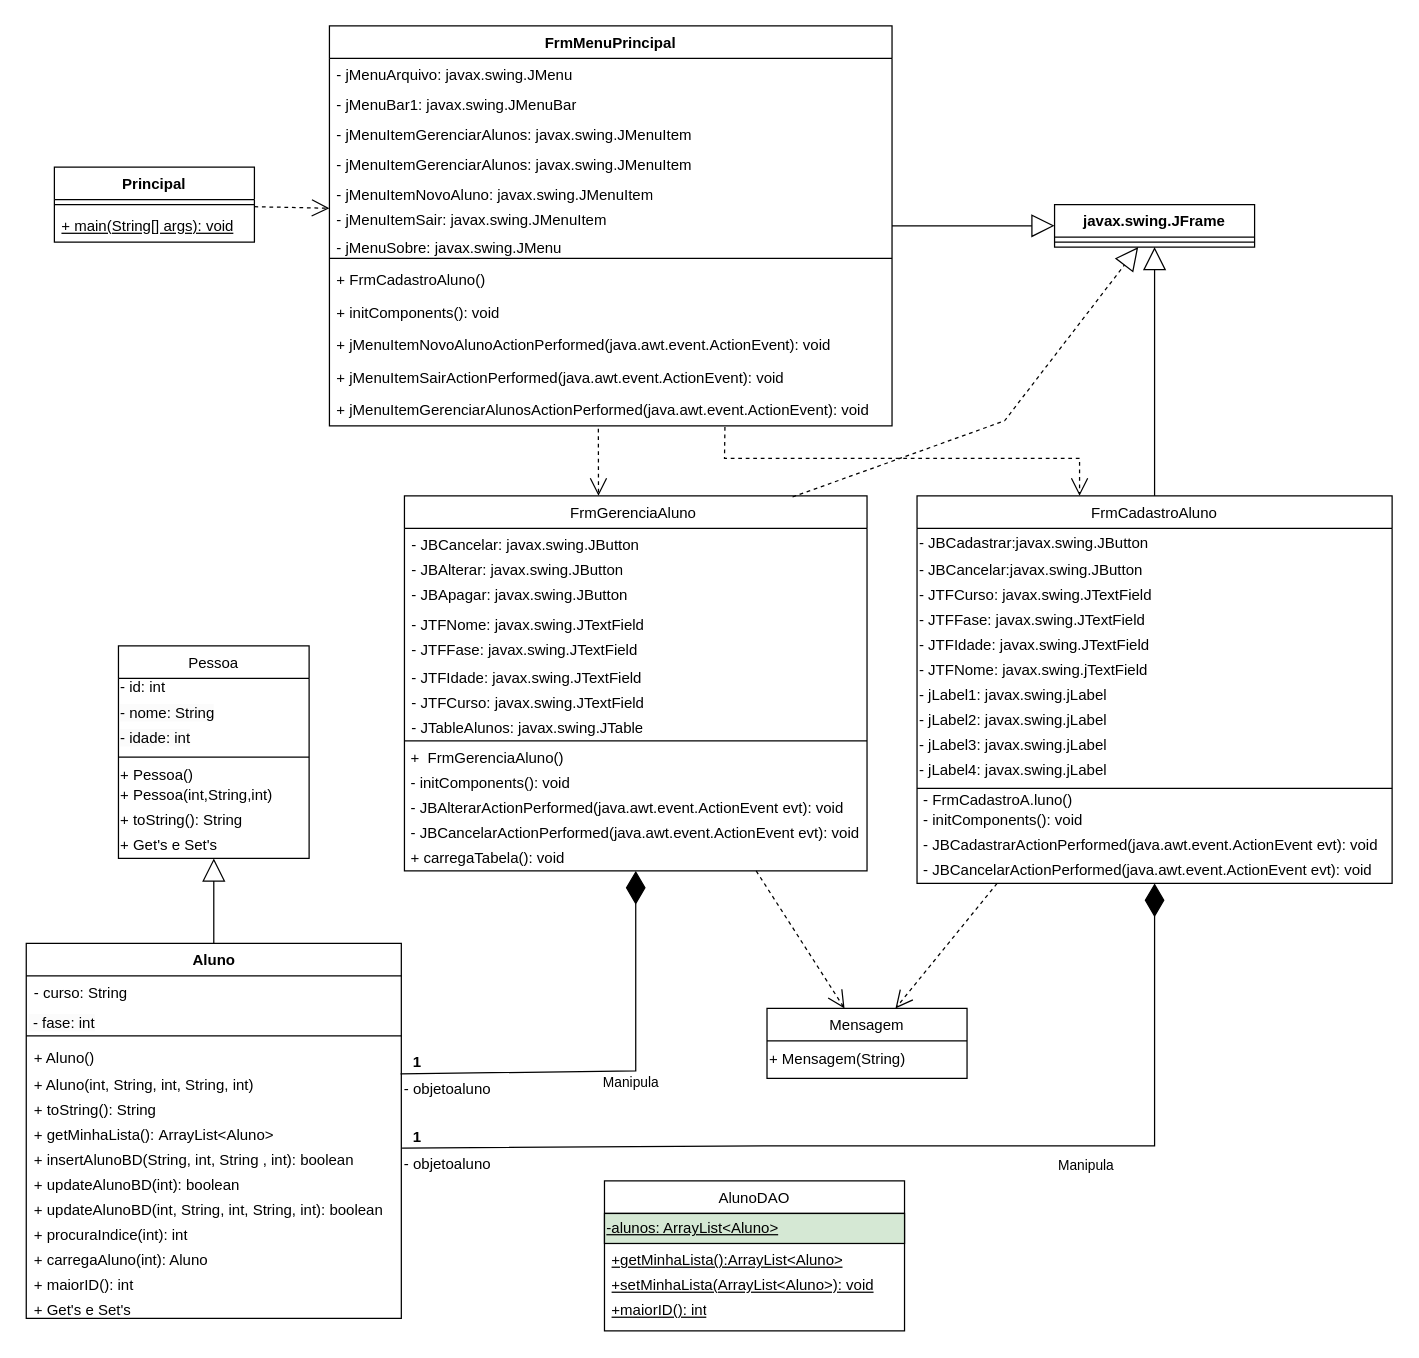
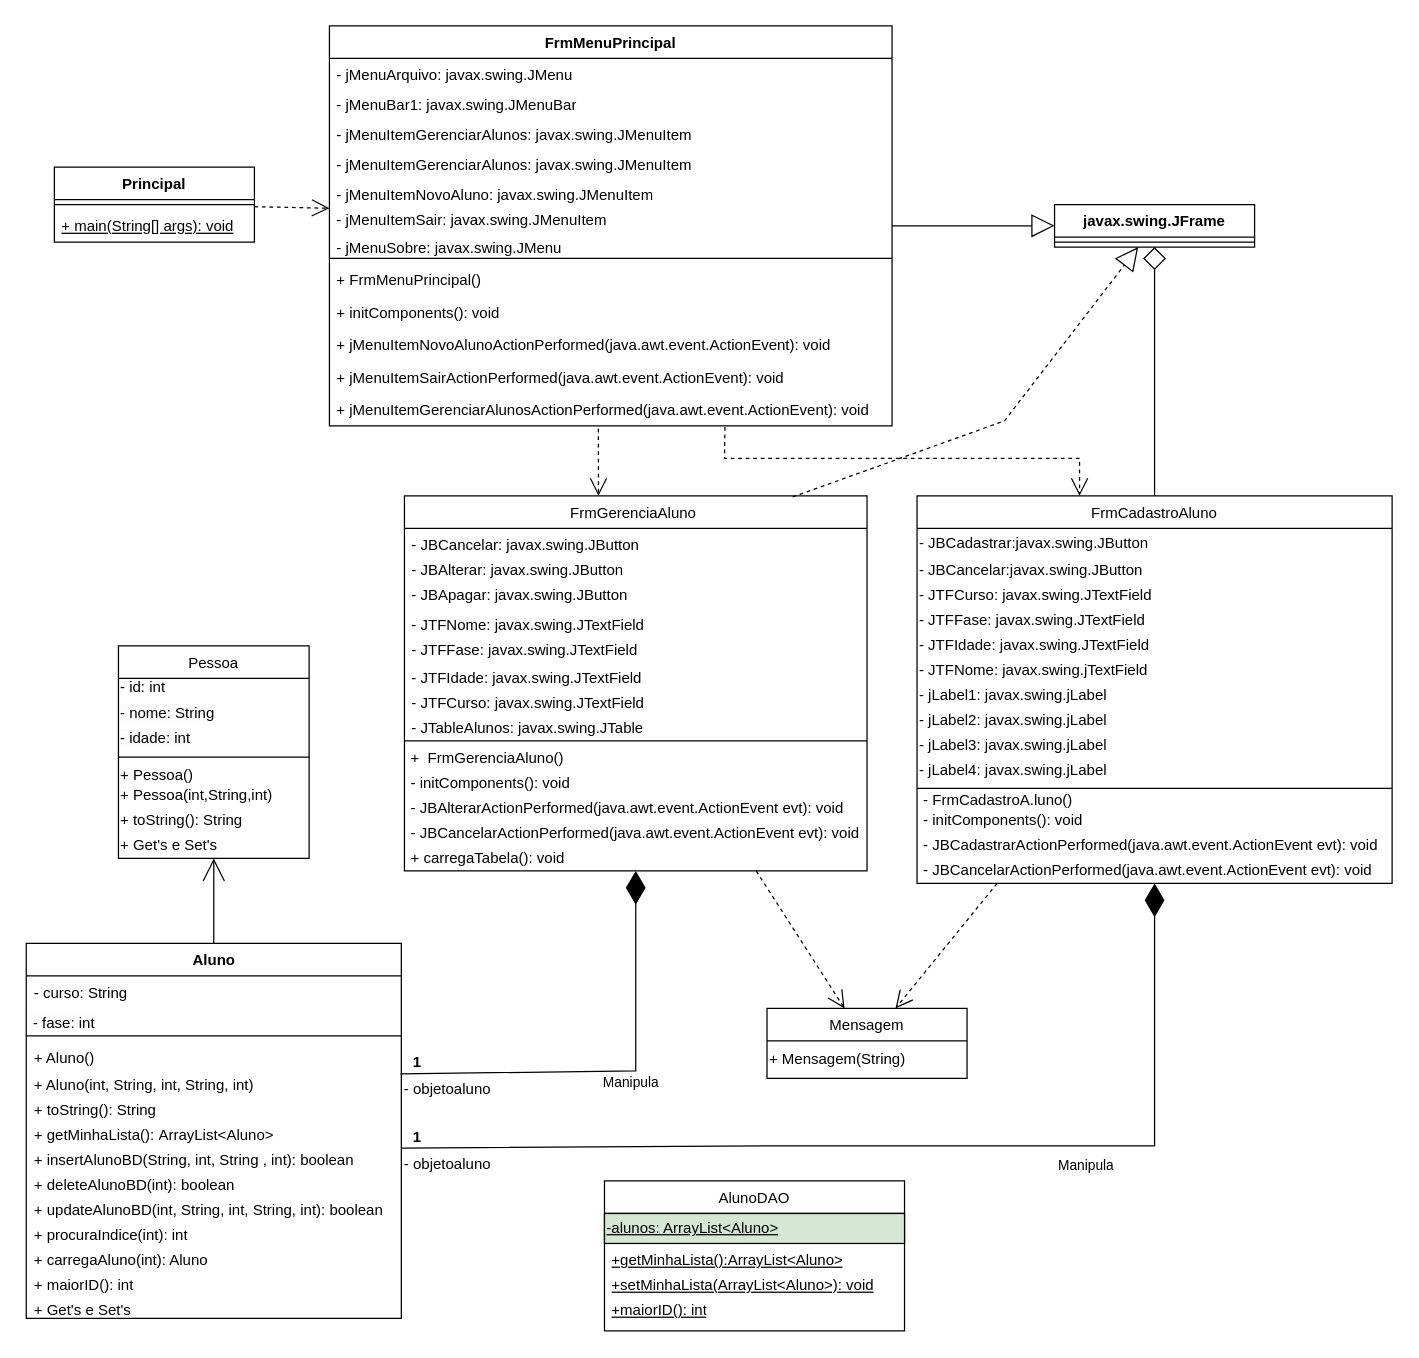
- <mxCell id="96" value="" style="endArrow=block;endSize=16;endFill=0;html=1;rounded=0;" edge="1" parent="1" source="36" target="93"><mxGeometry width="160" relative="1" as="geometry"><mxPoint x="583" y="126" as="sourcePoint" /><mxPoint x="743" y="126" as="targetPoint" /></mxGeometry></mxCell>
+ <mxCell id="96" value="" style="endArrow=diamond;endSize=16;endFill=0;html=1;rounded=0;" edge="1" parent="1" source="36" target="93"><mxGeometry width="160" relative="1" as="geometry"><mxPoint x="583" y="126" as="sourcePoint" /><mxPoint x="743" y="126" as="targetPoint" /></mxGeometry></mxCell>
- <mxCell id="63" value="+&amp;nbsp;FrmCadastroAluno()" style="text;strokeColor=none;fillColor=none;align=left;verticalAlign=top;spacingLeft=4;spacingRight=4;overflow=hidden;rotatable=0;points=[[0,0.5],[1,0.5]];portConstraint=eastwest;whiteSpace=wrap;html=1;" vertex="1" parent="54"><mxGeometry y="190" width="450" height="26" as="geometry" /></mxCell>
+ <mxCell id="63" value="+&amp;nbsp;FrmMenuPrincipal()" style="text;strokeColor=none;fillColor=none;align=left;verticalAlign=top;spacingLeft=4;spacingRight=4;overflow=hidden;rotatable=0;points=[[0,0.5],[1,0.5]];portConstraint=eastwest;whiteSpace=wrap;html=1;" vertex="1" parent="54"><mxGeometry y="190" width="450" height="26" as="geometry" /></mxCell>
- <mxCell id="35" value="" style="endArrow=block;endSize=16;endFill=0;html=1;rounded=0;exitX=0.5;exitY=0;exitDx=0;exitDy=0;entryX=0.5;entryY=1;entryDx=0;entryDy=0;" edge="1" parent="1" source="20" target="6"><mxGeometry x="0.25" y="-150" width="160" relative="1" as="geometry"><mxPoint x="260.5" y="516" as="sourcePoint" /><mxPoint x="140.5" y="696" as="targetPoint" /><Array as="points" /><mxPoint as="offset" /></mxGeometry></mxCell>
+ <mxCell id="35" value="" style="endArrow=open;endSize=16;endFill=0;html=1;rounded=0;exitX=0.5;exitY=0;exitDx=0;exitDy=0;entryX=0.5;entryY=1;entryDx=0;entryDy=0;" edge="1" parent="1" source="20" target="6"><mxGeometry x="0.25" y="-150" width="160" relative="1" as="geometry"><mxPoint x="260.5" y="516" as="sourcePoint" /><mxPoint x="140.5" y="696" as="targetPoint" /><Array as="points" /><mxPoint as="offset" /></mxGeometry></mxCell>
- <mxCell id="29" value="&lt;div&gt;+&amp;nbsp;&lt;span style=&quot;background-color: initial;&quot;&gt;updateAlunoBD(int): boolean&amp;nbsp;&lt;/span&gt;&lt;/div&gt;" style="text;strokeColor=none;fillColor=none;align=left;verticalAlign=top;spacingLeft=4;spacingRight=4;overflow=hidden;rotatable=0;points=[[0,0.5],[1,0.5]];portConstraint=eastwest;whiteSpace=wrap;html=1;" vertex="1" parent="20"><mxGeometry y="180" width="300" height="20" as="geometry" /></mxCell>
+ <mxCell id="29" value="&lt;div&gt;+&amp;nbsp;&lt;span style=&quot;background-color: initial;&quot;&gt;deleteAlunoBD(int): boolean&amp;nbsp;&lt;/span&gt;&lt;/div&gt;" style="text;strokeColor=none;fillColor=none;align=left;verticalAlign=top;spacingLeft=4;spacingRight=4;overflow=hidden;rotatable=0;points=[[0,0.5],[1,0.5]];portConstraint=eastwest;whiteSpace=wrap;html=1;" vertex="1" parent="20"><mxGeometry y="180" width="300" height="20" as="geometry" /></mxCell>
